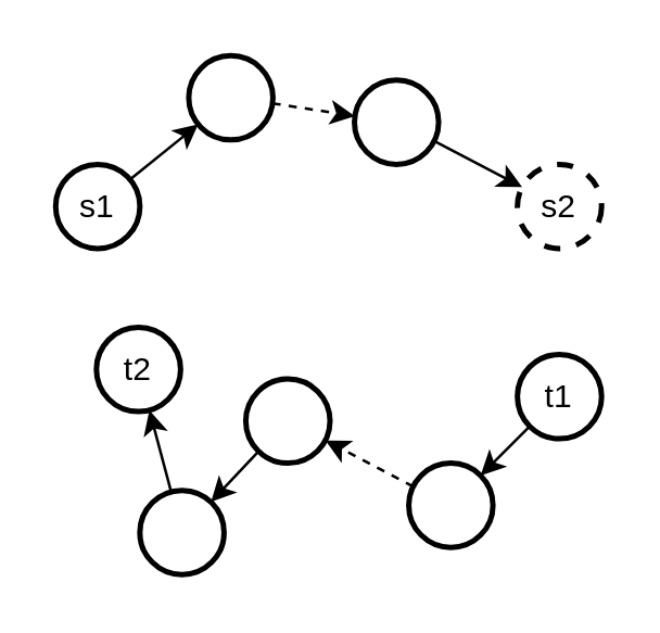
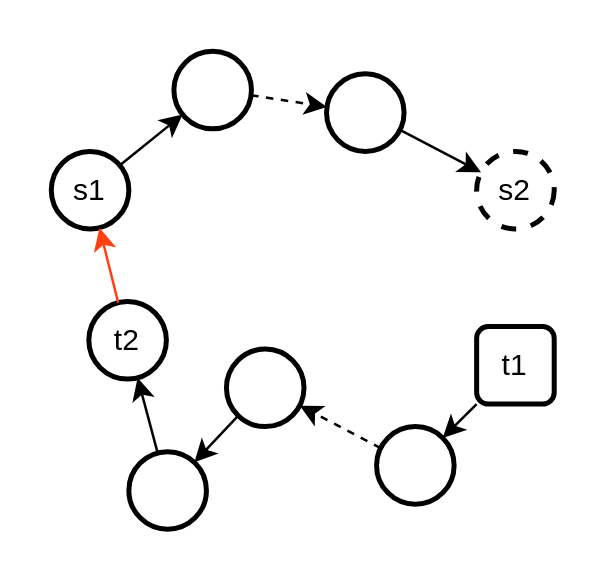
+ <mxCell id="18" style="rounded=0;orthogonalLoop=1;jettySize=auto;html=1;strokeColor=#ff4013;" edge="1" parent="1" source="6" target="3"><mxGeometry relative="1" as="geometry"><mxPoint x="127" y="146" as="sourcePoint" /><mxPoint x="152" y="125" as="targetPoint" /></mxGeometry></mxCell>
- <mxCell id="5" value="t1" style="ellipse;aspect=fixed;strokeWidth=2;whiteSpace=wrap;" parent="1" vertex="1"><mxGeometry x="190" y="130" width="31" height="31" as="geometry" /></mxCell>
+ <mxCell id="5" value="t1" style="aspect=fixed;strokeWidth=2;whiteSpace=wrap;rounded=1;" parent="1" vertex="1"><mxGeometry x="190" y="130" width="31" height="31" as="geometry" /></mxCell>
